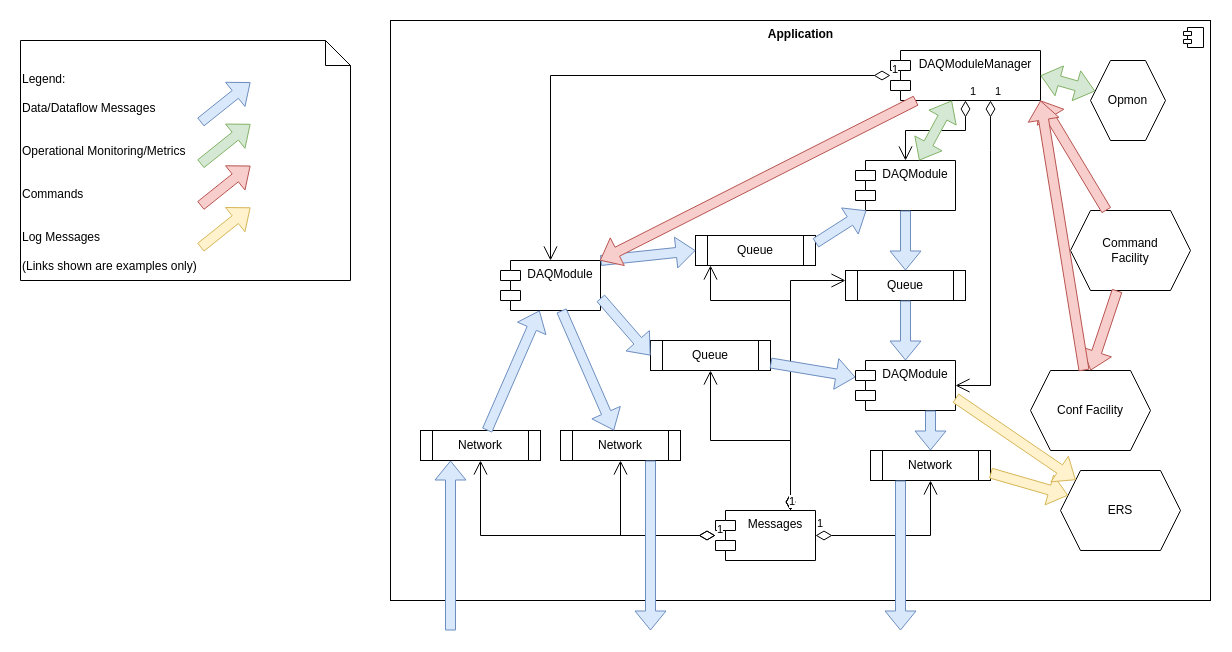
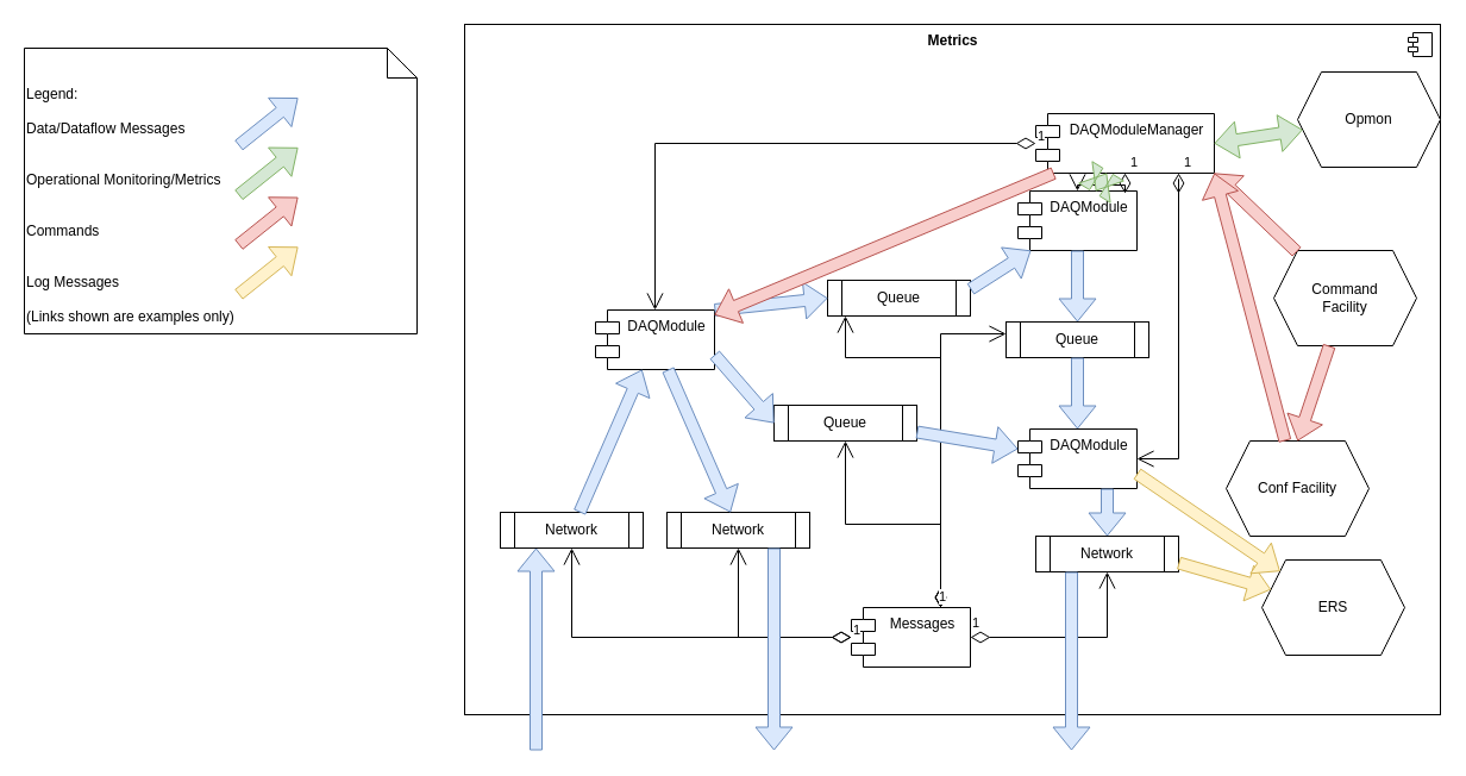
- <mxCell id="2" value="&lt;b&gt;Application&lt;/b&gt;" style="html=1;dropTarget=0;verticalAlign=top;" parent="1" vertex="1"><mxGeometry x="390" y="20" width="820" height="580" as="geometry" /></mxCell>
+ <mxCell id="2" value="&lt;b&gt;Metrics&lt;/b&gt;" style="html=1;dropTarget=0;verticalAlign=top;" parent="1" vertex="1"><mxGeometry x="390" y="20" width="820" height="580" as="geometry" /></mxCell>
- <mxCell id="18" value="DAQModuleManager" style="shape=module;align=left;spacingLeft=20;align=center;verticalAlign=top;" parent="1" vertex="1"><mxGeometry x="890" y="50" width="150" height="50" as="geometry" /></mxCell>
+ <mxCell id="18" value="DAQModuleManager" style="shape=module;align=left;spacingLeft=20;align=center;verticalAlign=top;" parent="1" vertex="1"><mxGeometry x="870" y="95" width="150" height="50" as="geometry" /></mxCell>
- <mxCell id="10" value="Opmon" style="shape=hexagon;perimeter=hexagonPerimeter2;whiteSpace=wrap;html=1;fixedSize=1;" parent="1" vertex="1"><mxGeometry x="1090" y="60" width="75" height="80" as="geometry" /></mxCell>
+ <mxCell id="10" value="Opmon" style="shape=hexagon;perimeter=hexagonPerimeter2;whiteSpace=wrap;html=1;fixedSize=1;" parent="1" vertex="1"><mxGeometry x="1090" y="60" width="120" height="80" as="geometry" /></mxCell>
